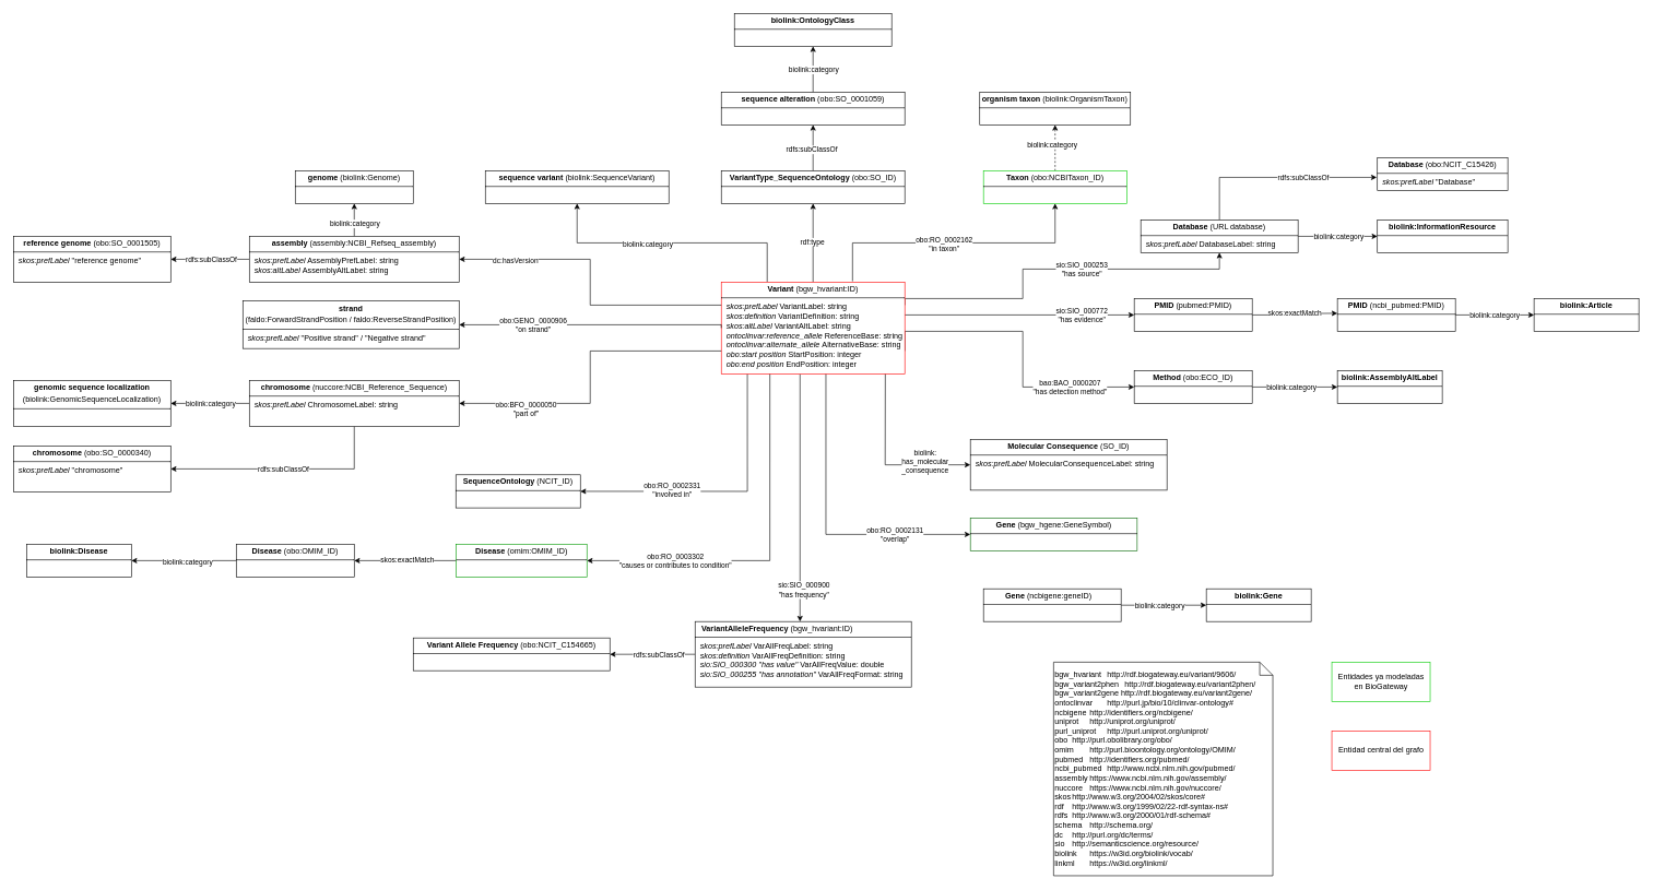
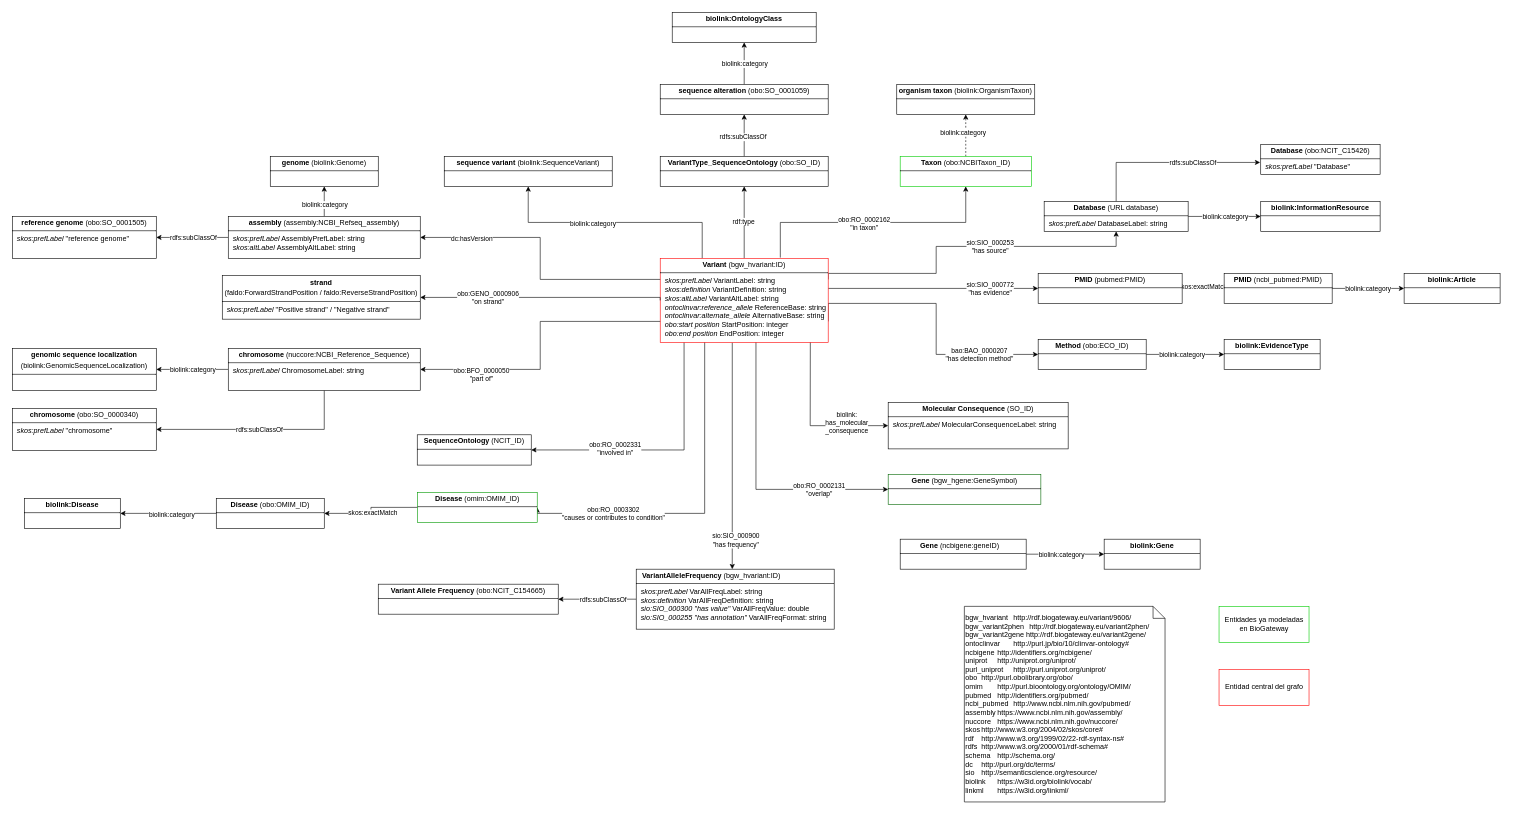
- <mxCell id="63" value="&lt;p style=&quot;margin: 4px 0px 0px; text-align: center;&quot;&gt;&lt;b&gt;PMID &lt;/b&gt;(pubmed:PMID)&lt;/p&gt;&lt;hr size=&quot;1&quot; style=&quot;border-style:solid;&quot;&gt;&lt;p style=&quot;margin:0px;margin-left:8px;&quot;&gt;&lt;br&gt;&lt;/p&gt;" style="verticalAlign=top;align=left;overflow=fill;html=1;whiteSpace=wrap;" parent="1" vertex="1"><mxGeometry x="1730" y="455" width="180.06" height="50" as="geometry" /></mxCell>
+ <mxCell id="63" value="&lt;p style=&quot;margin: 4px 0px 0px; text-align: center;&quot;&gt;&lt;b&gt;PMID &lt;/b&gt;(pubmed:PMID)&lt;/p&gt;&lt;hr size=&quot;1&quot; style=&quot;border-style:solid;&quot;&gt;&lt;p style=&quot;margin:0px;margin-left:8px;&quot;&gt;&lt;br&gt;&lt;/p&gt;" style="verticalAlign=top;align=left;overflow=fill;html=1;whiteSpace=wrap;" parent="1" vertex="1"><mxGeometry x="1730" y="455" width="240" height="50" as="geometry" /></mxCell>
- <mxCell id="70" value="&lt;p style=&quot;margin: 4px 0px 0px; text-align: center;&quot;&gt;&lt;b&gt;biolink:AssemblyAltLabel&lt;/b&gt;&lt;/p&gt;&lt;hr size=&quot;1&quot; style=&quot;border-style:solid;&quot;&gt;&lt;p style=&quot;margin:0px;margin-left:8px;&quot;&gt;&lt;br&gt;&lt;/p&gt;" style="verticalAlign=top;align=left;overflow=fill;html=1;whiteSpace=wrap;" parent="1" vertex="1"><mxGeometry x="2040" y="565" width="160" height="50" as="geometry" /></mxCell>
+ <mxCell id="70" value="&lt;p style=&quot;margin: 4px 0px 0px; text-align: center;&quot;&gt;&lt;b&gt;biolink:EvidenceType&lt;/b&gt;&lt;/p&gt;&lt;hr size=&quot;1&quot; style=&quot;border-style:solid;&quot;&gt;&lt;p style=&quot;margin:0px;margin-left:8px;&quot;&gt;&lt;br&gt;&lt;/p&gt;" style="verticalAlign=top;align=left;overflow=fill;html=1;whiteSpace=wrap;" parent="1" vertex="1"><mxGeometry x="2040" y="565" width="160" height="50" as="geometry" /></mxCell>
- <mxCell id="73" value="&lt;p style=&quot;margin: 4px 0px 0px; text-align: center;&quot;&gt;&lt;b&gt;Disease &lt;/b&gt;(omim:OMIM_ID)&lt;/p&gt;&lt;hr size=&quot;1&quot; style=&quot;border-style:solid;&quot;&gt;&lt;p style=&quot;margin:0px;margin-left:8px;&quot;&gt;&lt;br&gt;&lt;/p&gt;" style="verticalAlign=top;align=left;overflow=fill;html=1;whiteSpace=wrap;strokeColor=#009900;" parent="1" vertex="1"><mxGeometry x="695.53" y="830" width="199.47" height="50" as="geometry" /></mxCell>
+ <mxCell id="73" value="&lt;p style=&quot;margin: 4px 0px 0px; text-align: center;&quot;&gt;&lt;b&gt;Disease &lt;/b&gt;(omim:OMIM_ID)&lt;/p&gt;&lt;hr size=&quot;1&quot; style=&quot;border-style:solid;&quot;&gt;&lt;p style=&quot;margin:0px;margin-left:8px;&quot;&gt;&lt;br&gt;&lt;/p&gt;" style="verticalAlign=top;align=left;overflow=fill;html=1;whiteSpace=wrap;strokeColor=#009900;" parent="1" vertex="1"><mxGeometry x="695.53" y="820" width="199.47" height="50" as="geometry" /></mxCell>
